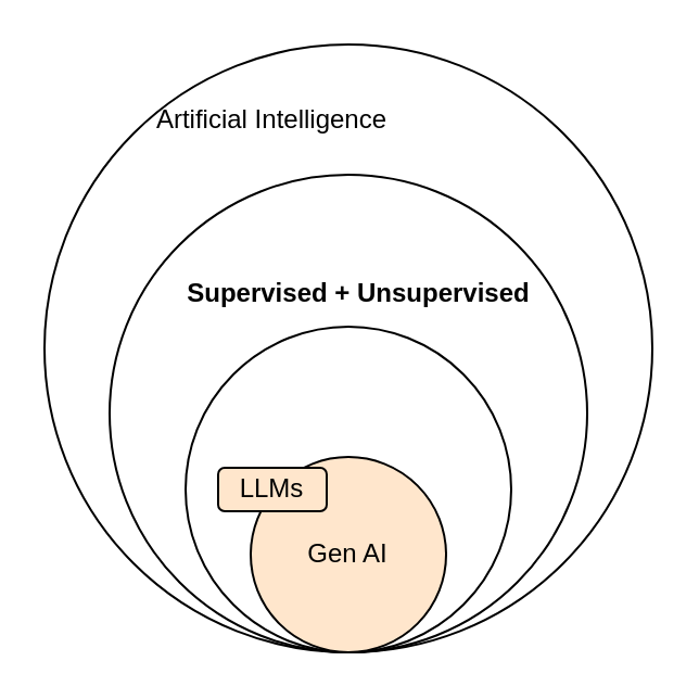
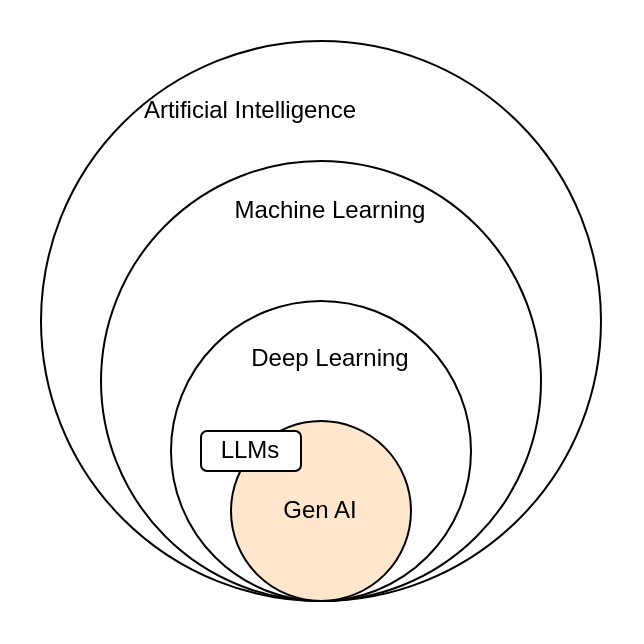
+ <mxCell id="5" value="Machine Learning" style="text;html=1;strokeColor=none;fillColor=none;align=center;verticalAlign=middle;whiteSpace=wrap;rounded=0;" vertex="1" parent="1"><mxGeometry x="110" y="90" width="110" height="30" as="geometry" /></mxCell>
- <mxCell id="7" value="&lt;b&gt;Supervised + Unsupervised&lt;/b&gt;" style="text;html=1;strokeColor=none;fillColor=none;align=center;verticalAlign=middle;whiteSpace=wrap;rounded=0;" vertex="1" parent="1"><mxGeometry x="70" y="120" width="190" height="30" as="geometry" /></mxCell>
+ <mxCell id="8" value="Deep Learning" style="text;html=1;strokeColor=none;fillColor=none;align=center;verticalAlign=middle;whiteSpace=wrap;rounded=0;" vertex="1" parent="1"><mxGeometry x="110" y="164" width="110" height="30" as="geometry" /></mxCell>
- <mxCell id="10" value="LLMs" style="rounded=1;whiteSpace=wrap;html=1;fillColor=#ffe6cc;" vertex="1" parent="1"><mxGeometry x="100" y="215" width="50" height="20" as="geometry" /></mxCell>
+ <mxCell id="10" value="LLMs" style="rounded=1;whiteSpace=wrap;html=1;" vertex="1" parent="1"><mxGeometry x="100" y="215" width="50" height="20" as="geometry" /></mxCell>
